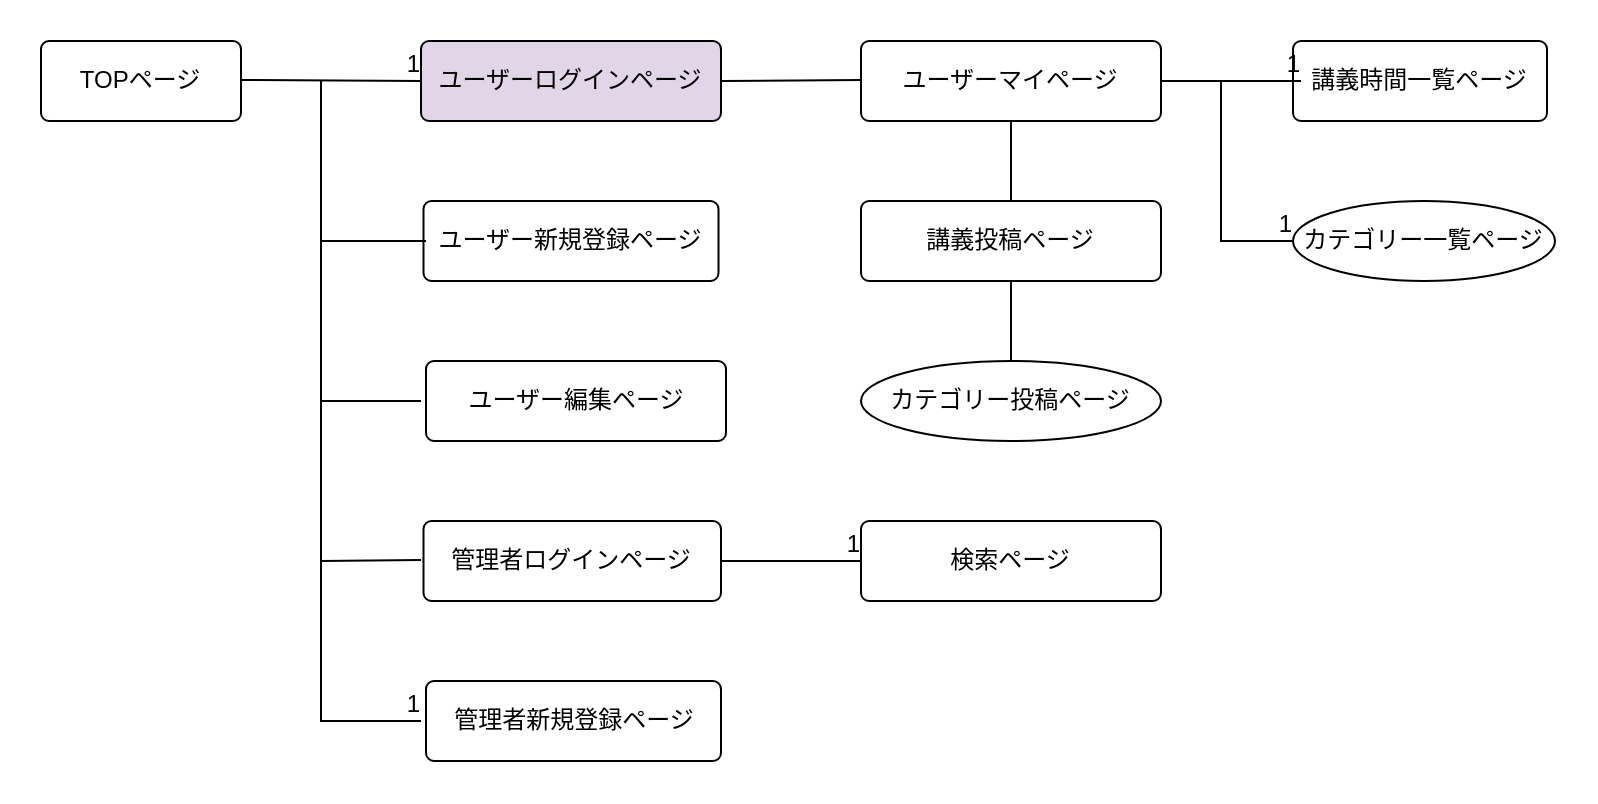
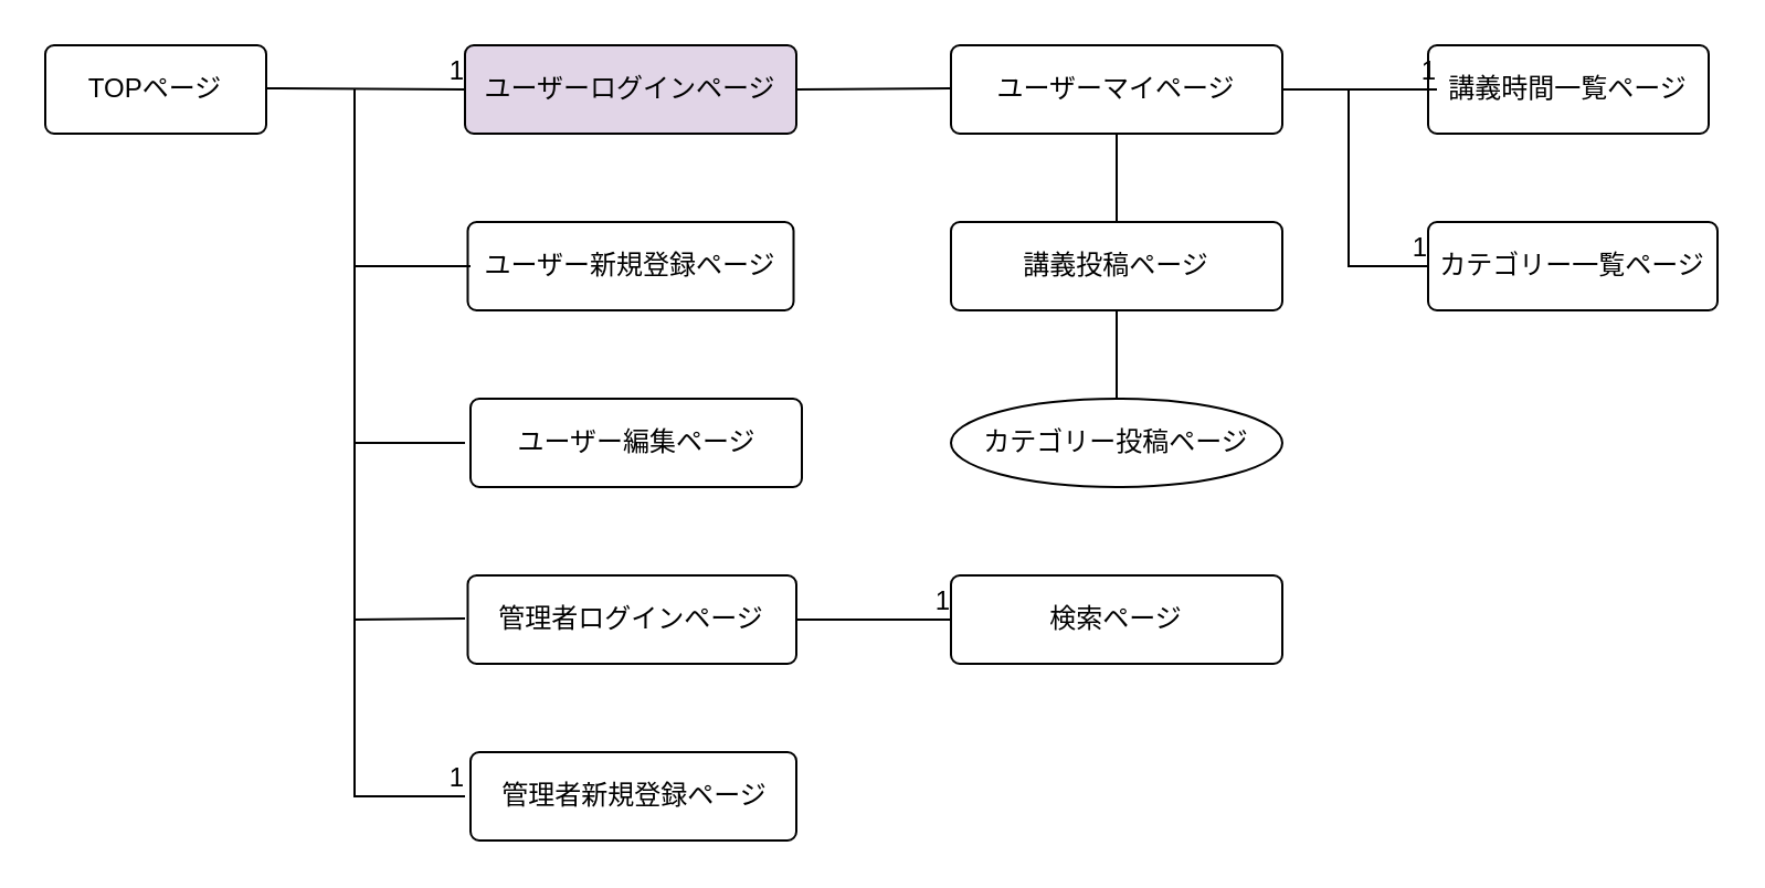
- <mxCell id="9" value="カテゴリー一覧ページ" style="ellipse;arcSize=10;whiteSpace=wrap;html=1;align=center;" vertex="1" parent="1"><mxGeometry x="646" y="100" width="131" height="40" as="geometry" /></mxCell>
+ <mxCell id="9" value="カテゴリー一覧ページ" style="rounded=1;arcSize=10;whiteSpace=wrap;html=1;align=center;" vertex="1" parent="1"><mxGeometry x="646" y="100" width="131" height="40" as="geometry" /></mxCell>
